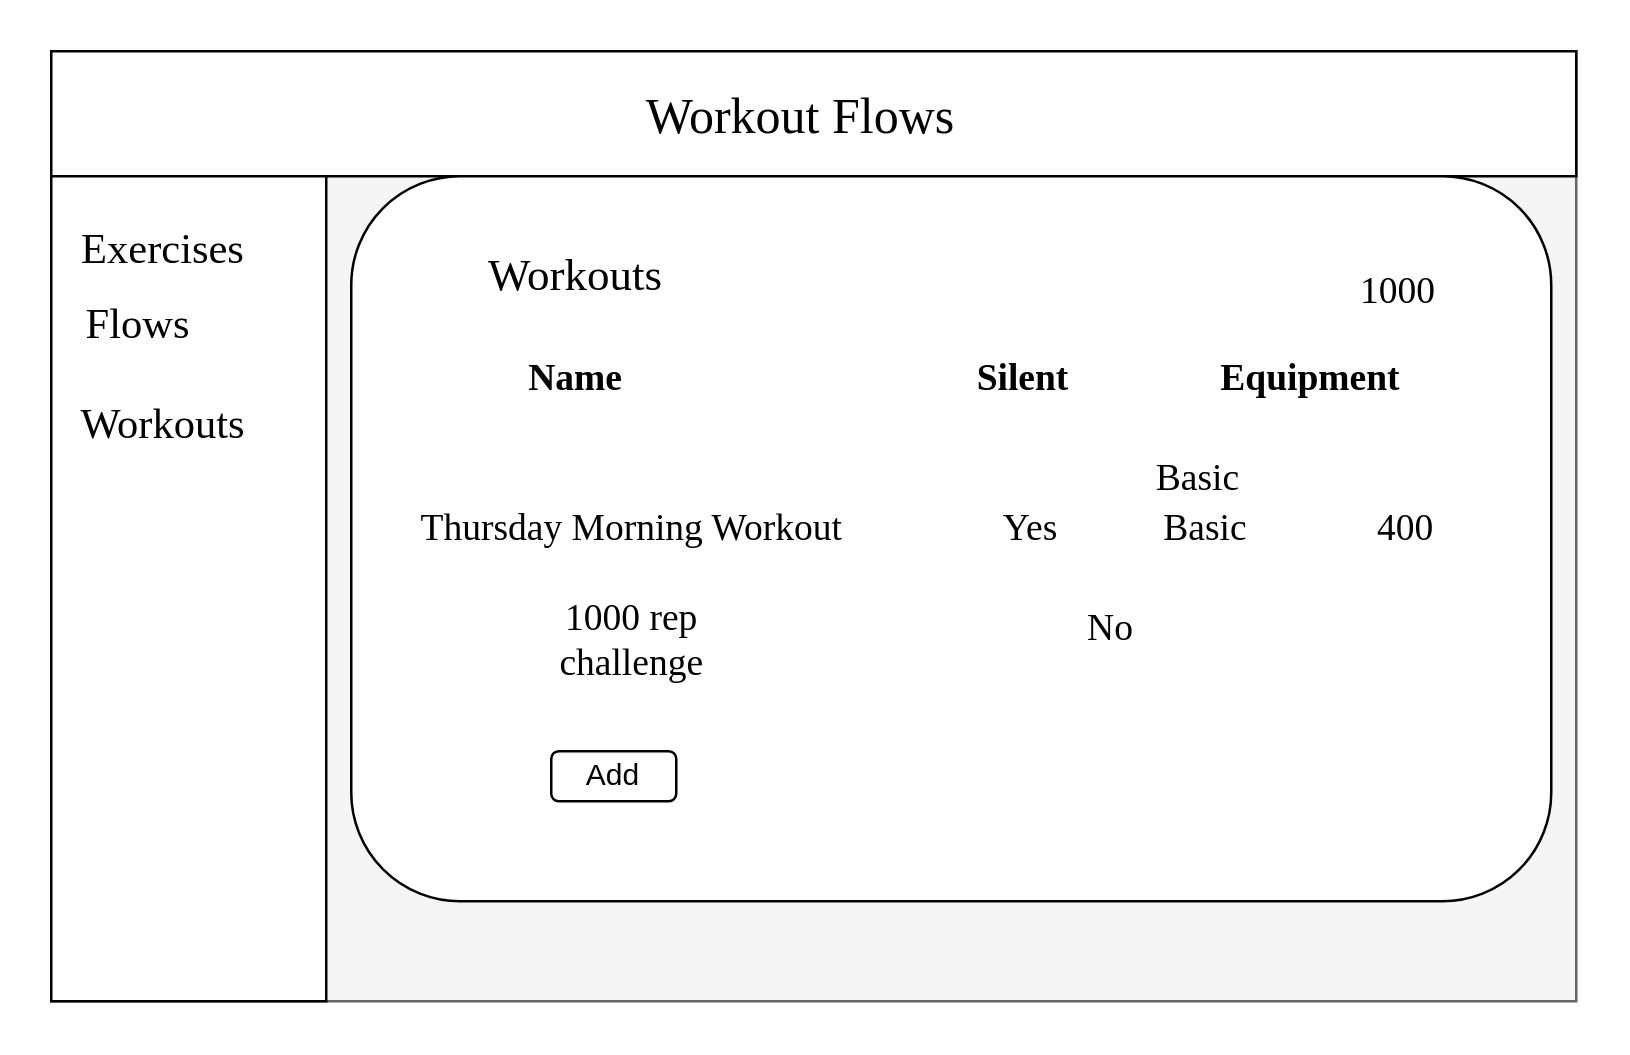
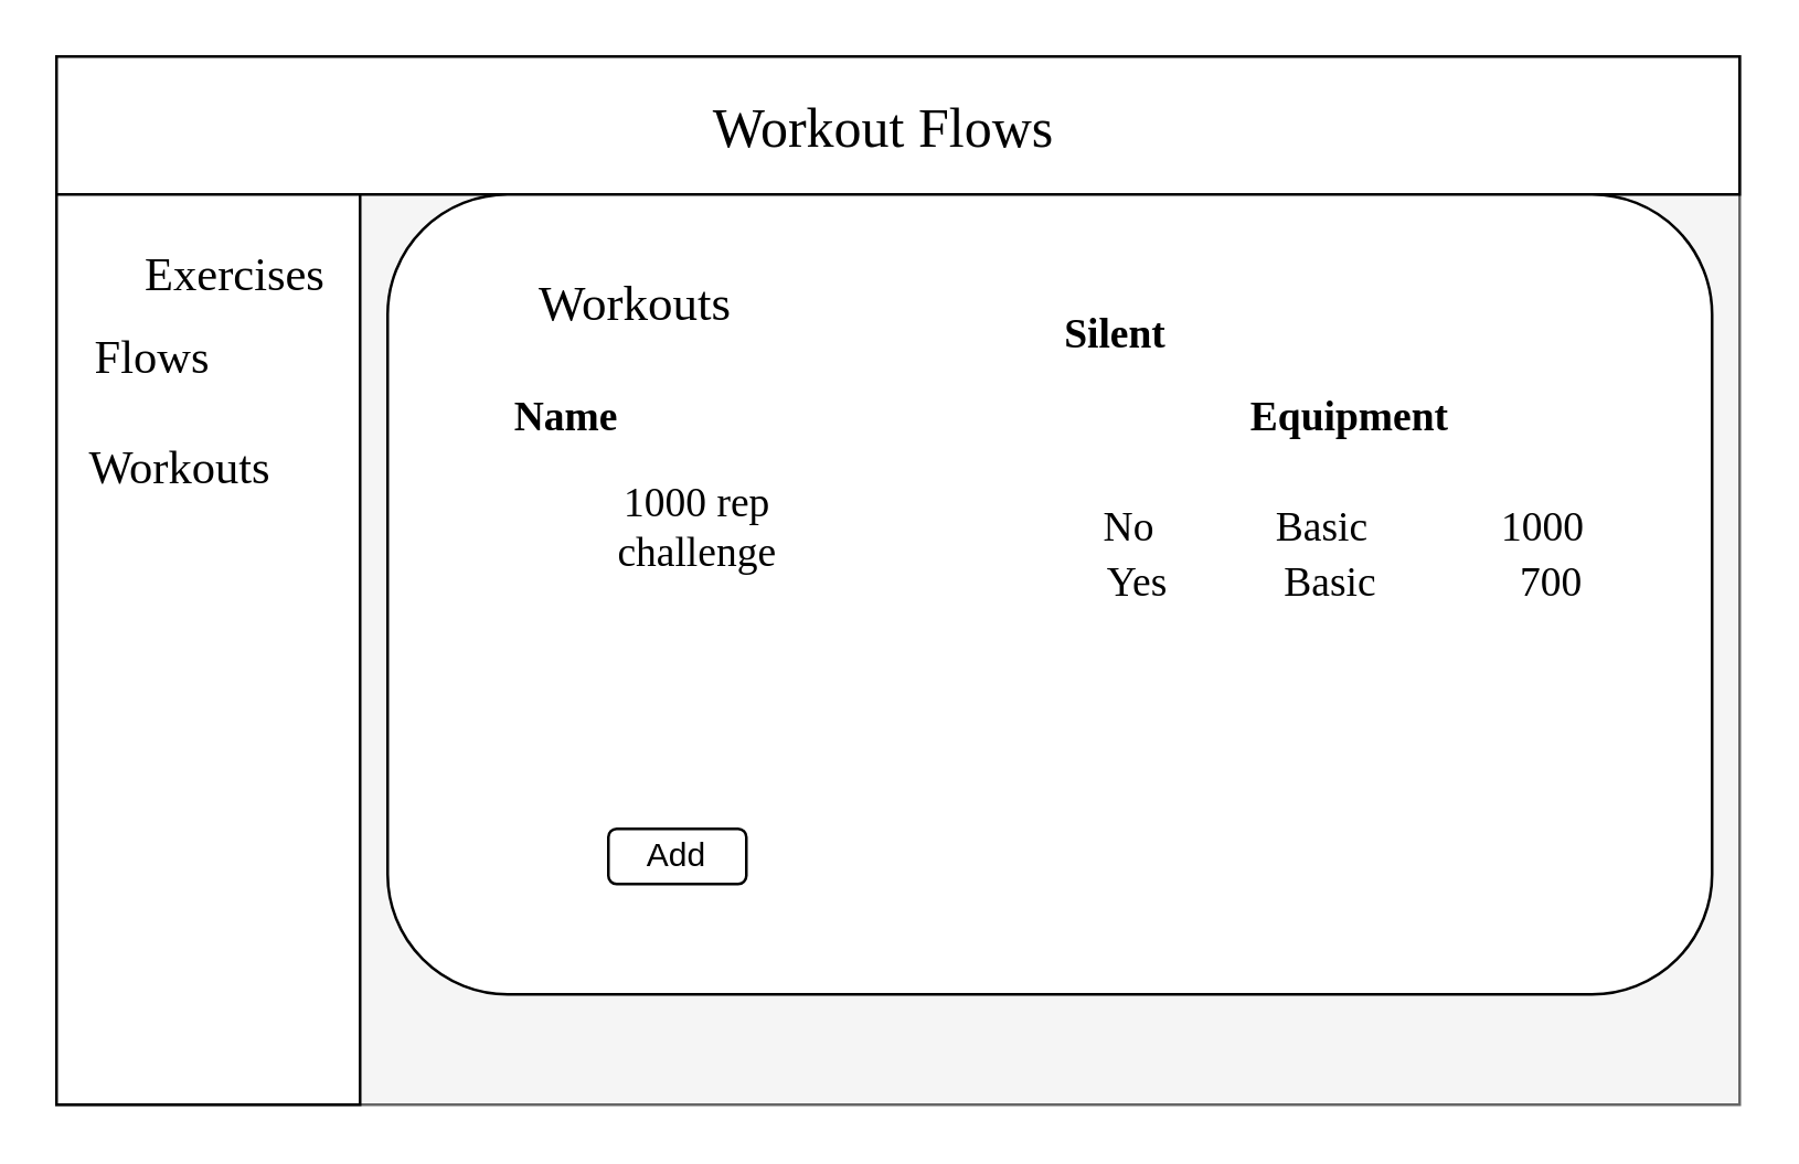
- <mxCell id="10" value="&lt;font face=&quot;Garamond&quot; style=&quot;font-size: 17px&quot;&gt;Exercises&lt;/font&gt;" style="text;html=1;strokeColor=none;fillColor=none;align=center;verticalAlign=middle;whiteSpace=wrap;rounded=0;" parent="1" vertex="1"><mxGeometry x="30" y="90" width="70" height="20" as="geometry" /></mxCell>
+ <mxCell id="10" value="&lt;font face=&quot;Garamond&quot; style=&quot;font-size: 17px&quot;&gt;Exercises&lt;/font&gt;" style="text;html=1;strokeColor=none;fillColor=none;align=center;verticalAlign=middle;whiteSpace=wrap;rounded=0;" parent="1" vertex="1"><mxGeometry x="50" y="90" width="70" height="20" as="geometry" /></mxCell>
- <mxCell id="16" value="&lt;font style=&quot;font-size: 15px&quot; face=&quot;Garamond&quot;&gt;1000&lt;/font&gt;" style="text;html=1;strokeColor=none;fillColor=none;align=center;verticalAlign=middle;whiteSpace=wrap;rounded=0;" parent="1" vertex="1"><mxGeometry x="524" y="105" width="70" height="20" as="geometry" /></mxCell>
+ <mxCell id="16" value="&lt;font style=&quot;font-size: 15px&quot; face=&quot;Garamond&quot;&gt;1000&lt;/font&gt;" style="text;html=1;strokeColor=none;fillColor=none;align=center;verticalAlign=middle;whiteSpace=wrap;rounded=0;" parent="1" vertex="1"><mxGeometry x="524" y="180" width="70" height="20" as="geometry" /></mxCell>
- <mxCell id="12" value="&lt;font style=&quot;font-size: 15px&quot; face=&quot;Garamond&quot;&gt;&lt;b&gt;Name&lt;/b&gt;&lt;/font&gt;" style="text;html=1;strokeColor=none;fillColor=none;align=center;verticalAlign=middle;whiteSpace=wrap;rounded=0;" parent="1" vertex="1"><mxGeometry x="195" y="140" width="70" height="20" as="geometry" /></mxCell>
+ <mxCell id="12" value="&lt;font style=&quot;font-size: 15px&quot; face=&quot;Garamond&quot;&gt;&lt;b&gt;Name&lt;/b&gt;&lt;/font&gt;" style="text;html=1;strokeColor=none;fillColor=none;align=center;verticalAlign=middle;whiteSpace=wrap;rounded=0;" parent="1" vertex="1"><mxGeometry x="170" y="140" width="70" height="20" as="geometry" /></mxCell>
- <mxCell id="13" value="&lt;font style=&quot;font-size: 15px&quot; face=&quot;Garamond&quot;&gt;&lt;b&gt;Silent&lt;/b&gt;&lt;/font&gt;" style="text;html=1;strokeColor=none;fillColor=none;align=center;verticalAlign=middle;whiteSpace=wrap;rounded=0;" parent="1" vertex="1"><mxGeometry x="374" y="140" width="70" height="20" as="geometry" /></mxCell>
+ <mxCell id="13" value="&lt;font style=&quot;font-size: 15px&quot; face=&quot;Garamond&quot;&gt;&lt;b&gt;Silent&lt;/b&gt;&lt;/font&gt;" style="text;html=1;strokeColor=none;fillColor=none;align=center;verticalAlign=middle;whiteSpace=wrap;rounded=0;" parent="1" vertex="1"><mxGeometry x="369" y="110" width="70" height="20" as="geometry" /></mxCell>
- <mxCell id="14" value="&lt;font style=&quot;font-size: 15px&quot; face=&quot;Garamond&quot;&gt;&lt;b&gt;Equipment&lt;/b&gt;&lt;/font&gt;" style="text;html=1;strokeColor=none;fillColor=none;align=center;verticalAlign=middle;whiteSpace=wrap;rounded=0;" parent="1" vertex="1"><mxGeometry x="479" y="140" width="90" height="20" as="geometry" /></mxCell>
+ <mxCell id="14" value="&lt;font style=&quot;font-size: 15px&quot; face=&quot;Garamond&quot;&gt;&lt;b&gt;Equipment&lt;/b&gt;&lt;/font&gt;" style="text;html=1;strokeColor=none;fillColor=none;align=center;verticalAlign=middle;whiteSpace=wrap;rounded=0;" parent="1" vertex="1"><mxGeometry x="444" y="140" width="90" height="20" as="geometry" /></mxCell>
- <mxCell id="19" value="&lt;font style=&quot;font-size: 15px&quot; face=&quot;Garamond&quot;&gt;Thursday Morning Workout&lt;/font&gt;" style="text;html=1;strokeColor=none;fillColor=none;align=center;verticalAlign=middle;whiteSpace=wrap;rounded=0;" parent="1" vertex="1"><mxGeometry x="156.25" y="200" width="192.5" height="20" as="geometry" /></mxCell>
- <mxCell id="20" value="&lt;font style=&quot;font-size: 15px&quot; face=&quot;Garamond&quot;&gt;400&lt;/font&gt;" style="text;html=1;strokeColor=none;fillColor=none;align=center;verticalAlign=middle;whiteSpace=wrap;rounded=0;" parent="1" vertex="1"><mxGeometry x="526.5" y="200" width="70" height="20" as="geometry" /></mxCell>
+ <mxCell id="20" value="&lt;font style=&quot;font-size: 15px&quot; face=&quot;Garamond&quot;&gt;700&lt;/font&gt;" style="text;html=1;strokeColor=none;fillColor=none;align=center;verticalAlign=middle;whiteSpace=wrap;rounded=0;" parent="1" vertex="1"><mxGeometry x="526.5" y="200" width="70" height="20" as="geometry" /></mxCell>
- <mxCell id="18" value="&lt;font style=&quot;font-size: 15px&quot; face=&quot;Garamond&quot;&gt;No&lt;/font&gt;" style="text;html=1;strokeColor=none;fillColor=none;align=center;verticalAlign=middle;whiteSpace=wrap;rounded=0;" parent="1" vertex="1"><mxGeometry x="409" y="240" width="70" height="20" as="geometry" /></mxCell>
+ <mxCell id="18" value="&lt;font style=&quot;font-size: 15px&quot; face=&quot;Garamond&quot;&gt;No&lt;/font&gt;" style="text;html=1;strokeColor=none;fillColor=none;align=center;verticalAlign=middle;whiteSpace=wrap;rounded=0;" parent="1" vertex="1"><mxGeometry x="374" y="180" width="70" height="20" as="geometry" /></mxCell>
- <mxCell id="15" value="&lt;font style=&quot;font-size: 15px&quot; face=&quot;Garamond&quot;&gt;1000 rep challenge&lt;/font&gt;" style="text;html=1;strokeColor=none;fillColor=none;align=center;verticalAlign=middle;whiteSpace=wrap;rounded=0;" parent="1" vertex="1"><mxGeometry x="195" y="245" width="115" height="20" as="geometry" /></mxCell>
+ <mxCell id="15" value="&lt;font style=&quot;font-size: 15px&quot; face=&quot;Garamond&quot;&gt;1000 rep challenge&lt;/font&gt;" style="text;html=1;strokeColor=none;fillColor=none;align=center;verticalAlign=middle;whiteSpace=wrap;rounded=0;" parent="1" vertex="1"><mxGeometry x="195" y="180" width="115" height="20" as="geometry" /></mxCell>
